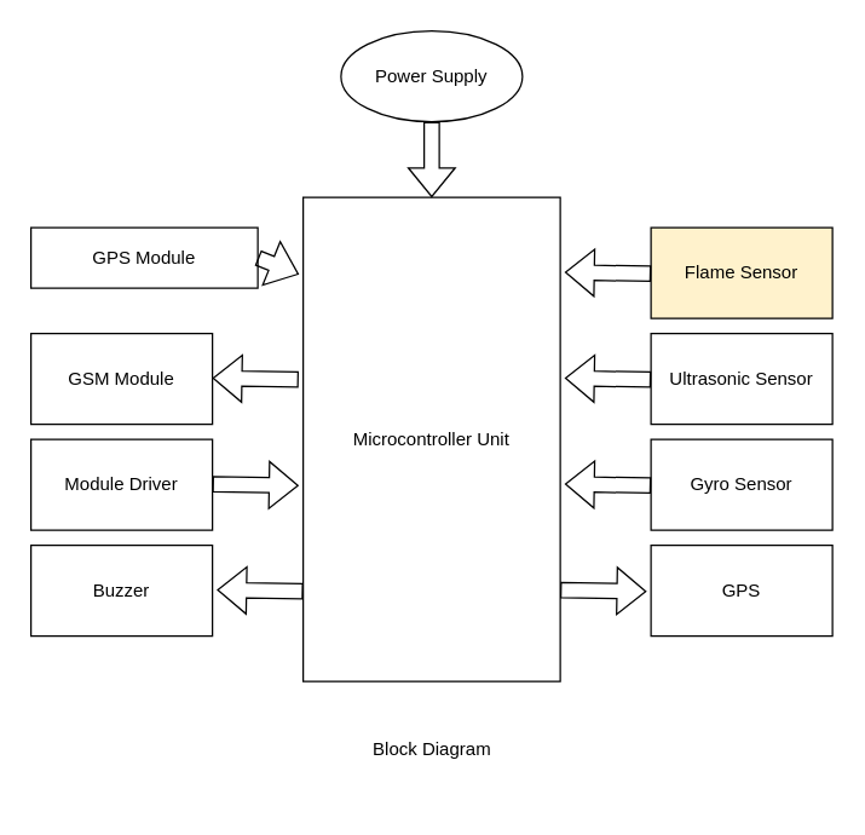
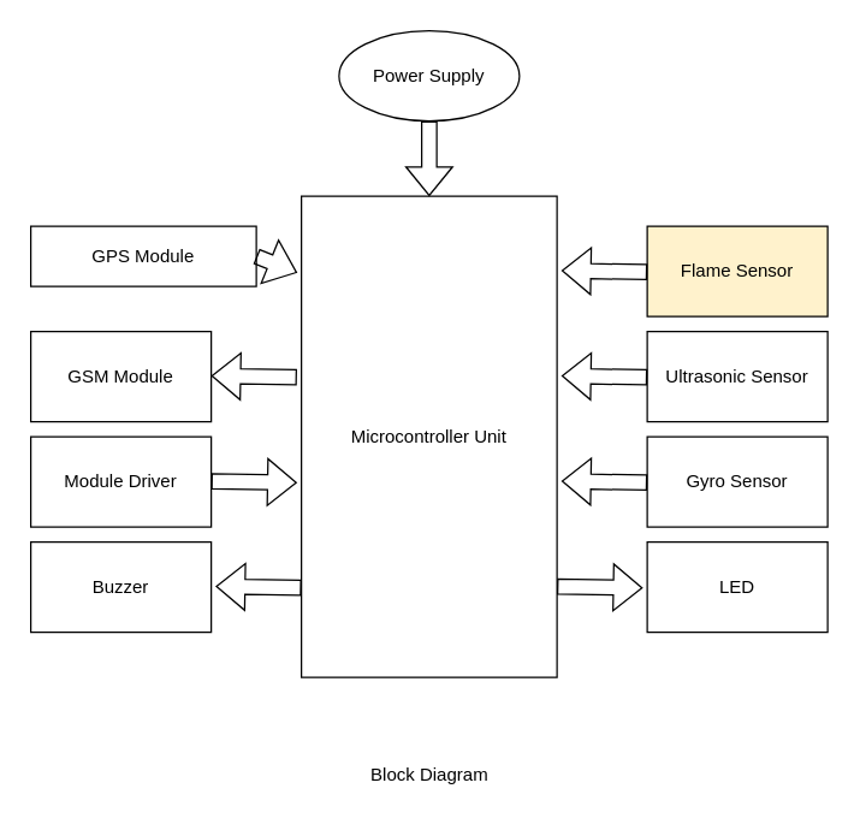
- <mxCell id="10" value="GPS" style="rounded=0;whiteSpace=wrap;html=1;" vertex="1" parent="1"><mxGeometry x="430" y="360" width="120" height="60" as="geometry" /></mxCell>
+ <mxCell id="10" value="LED" style="rounded=0;whiteSpace=wrap;html=1;" vertex="1" parent="1"><mxGeometry x="430" y="360" width="120" height="60" as="geometry" /></mxCell>
- <mxCell id="21" value="Block Diagram" style="text;html=1;align=center;verticalAlign=middle;resizable=0;points=[];autosize=1;strokeColor=none;fillColor=none;" vertex="1" parent="1"><mxGeometry x="235" y="480" width="100" height="30" as="geometry" /></mxCell>
+ <mxCell id="21" value="Block Diagram" style="text;html=1;align=center;verticalAlign=middle;resizable=0;points=[];autosize=1;strokeColor=none;fillColor=none;" vertex="1" parent="1"><mxGeometry x="235" y="500" width="100" height="30" as="geometry" /></mxCell>
